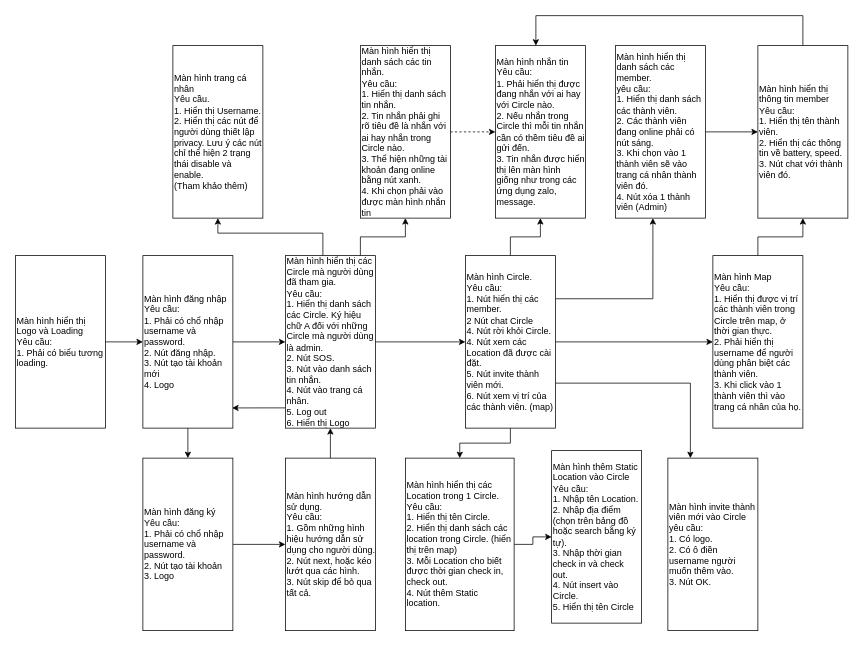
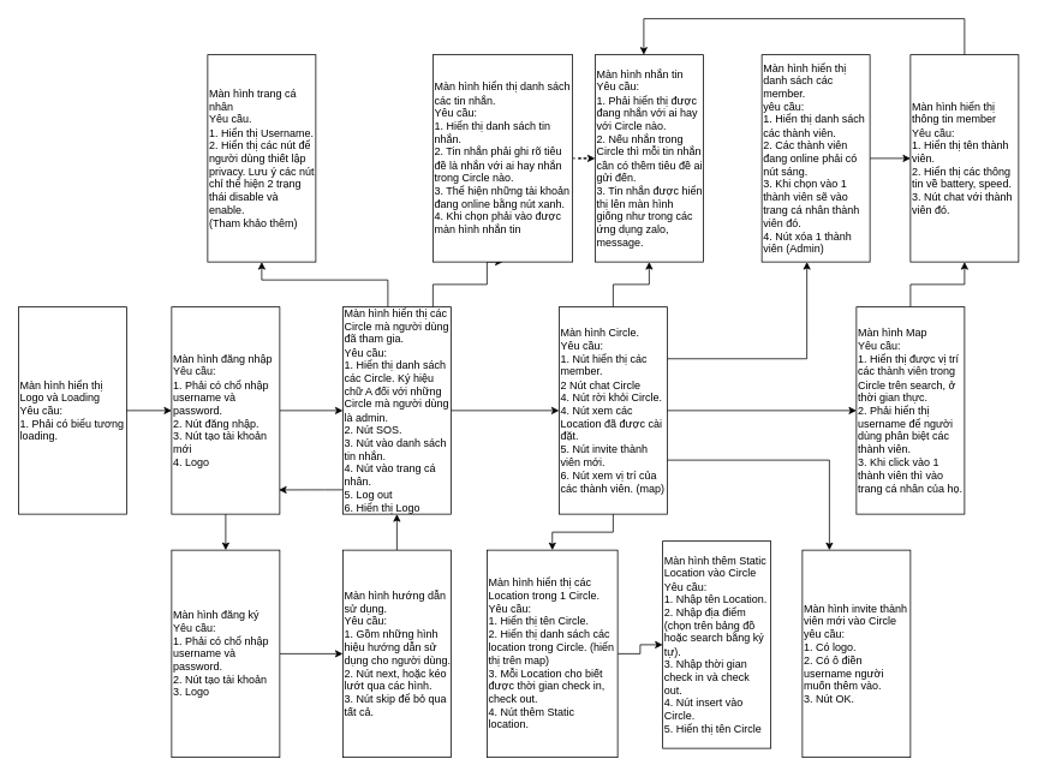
- <mxCell id="23" value="Màn hình hiển thị danh sách các tin nhắn.&lt;br&gt;Yêu cầu:&lt;br&gt;1. Hiển thị danh sách tin nhắn.&lt;br&gt;2. Tin nhắn phải ghi rõ tiêu đề là nhắn với ai hay nhắn trong Circle nào.&lt;br&gt;3. Thể hiện những tài khoản đang online bằng nút xanh.&lt;br&gt;4. Khi chọn phải vào được màn hình nhắn tin" style="rounded=0;whiteSpace=wrap;html=1;align=left;" vertex="1" parent="1"><mxGeometry x="480" y="60" width="120" height="230" as="geometry" /></mxCell>
+ <mxCell id="23" value="Màn hình hiển thị danh sách các tin nhắn.&lt;br&gt;Yêu cầu:&lt;br&gt;1. Hiển thị danh sách tin nhắn.&lt;br&gt;2. Tin nhắn phải ghi rõ tiêu đề là nhắn với ai hay nhắn trong Circle nào.&lt;br&gt;3. Thể hiện những tài khoản đang online bằng nút xanh.&lt;br&gt;4. Khi chọn phải vào được màn hình nhắn tin" style="rounded=0;whiteSpace=wrap;html=1;align=left;" vertex="1" parent="1"><mxGeometry x="480" y="60" width="155" height="230" as="geometry" /></mxCell>
- <mxCell id="32" value="Màn hình hiển thị danh sách các member.&lt;br&gt;yêu cầu:&lt;br&gt;1. Hiển thị danh sách các thành viên.&lt;br&gt;2. Các thành viên đang online phải có nút sáng.&lt;br&gt;3. Khi chọn vào 1 thành viên sẽ vào trang cá nhân thành viên đó.&lt;br&gt;4. Nút xóa 1 thành viên (Admin)" style="rounded=0;whiteSpace=wrap;html=1;align=left;" vertex="1" parent="1"><mxGeometry x="820" y="60" width="120" height="230" as="geometry" /></mxCell>
+ <mxCell id="32" value="Màn hình hiển thị danh sách các member.&lt;br&gt;yêu cầu:&lt;br&gt;1. Hiển thị danh sách các thành viên.&lt;br&gt;2. Các thành viên đang online phải có nút sáng.&lt;br&gt;3. Khi chọn vào 1 thành viên sẽ vào trang cá nhân thành viên đó.&lt;br&gt;4. Nút xóa 1 thành viên (Admin)" style="rounded=0;whiteSpace=wrap;html=1;align=left;" vertex="1" parent="1"><mxGeometry x="845" y="60" width="120" height="230" as="geometry" /></mxCell>
- <mxCell id="30" value="&lt;div&gt;Màn hình Map&lt;/div&gt;&lt;div&gt;Yêu cầu:&lt;/div&gt;&lt;div&gt;1. Hiển thị được vị trí các thành viên trong Circle trên map, ở thời gian thực.&lt;/div&gt;&lt;div&gt;2. Phải hiển thị username để người dùng phân biệt các thành viên.&lt;/div&gt;&lt;div&gt;3. Khi click vào 1 thành viên thì vào trang cá nhân của họ.&lt;/div&gt;" style="rounded=0;whiteSpace=wrap;html=1;align=left;" vertex="1" parent="1"><mxGeometry x="950" y="340" width="120" height="230" as="geometry" /></mxCell>
+ <mxCell id="30" value="&lt;div&gt;Màn hình Map&lt;/div&gt;&lt;div&gt;Yêu cầu:&lt;/div&gt;&lt;div&gt;1. Hiển thị được vị trí các thành viên trong Circle trên search, ở thời gian thực.&lt;/div&gt;&lt;div&gt;2. Phải hiển thị username để người dùng phân biệt các thành viên.&lt;/div&gt;&lt;div&gt;3. Khi click vào 1 thành viên thì vào trang cá nhân của họ.&lt;/div&gt;" style="rounded=0;whiteSpace=wrap;html=1;align=left;" vertex="1" parent="1"><mxGeometry x="950" y="340" width="120" height="230" as="geometry" /></mxCell>
